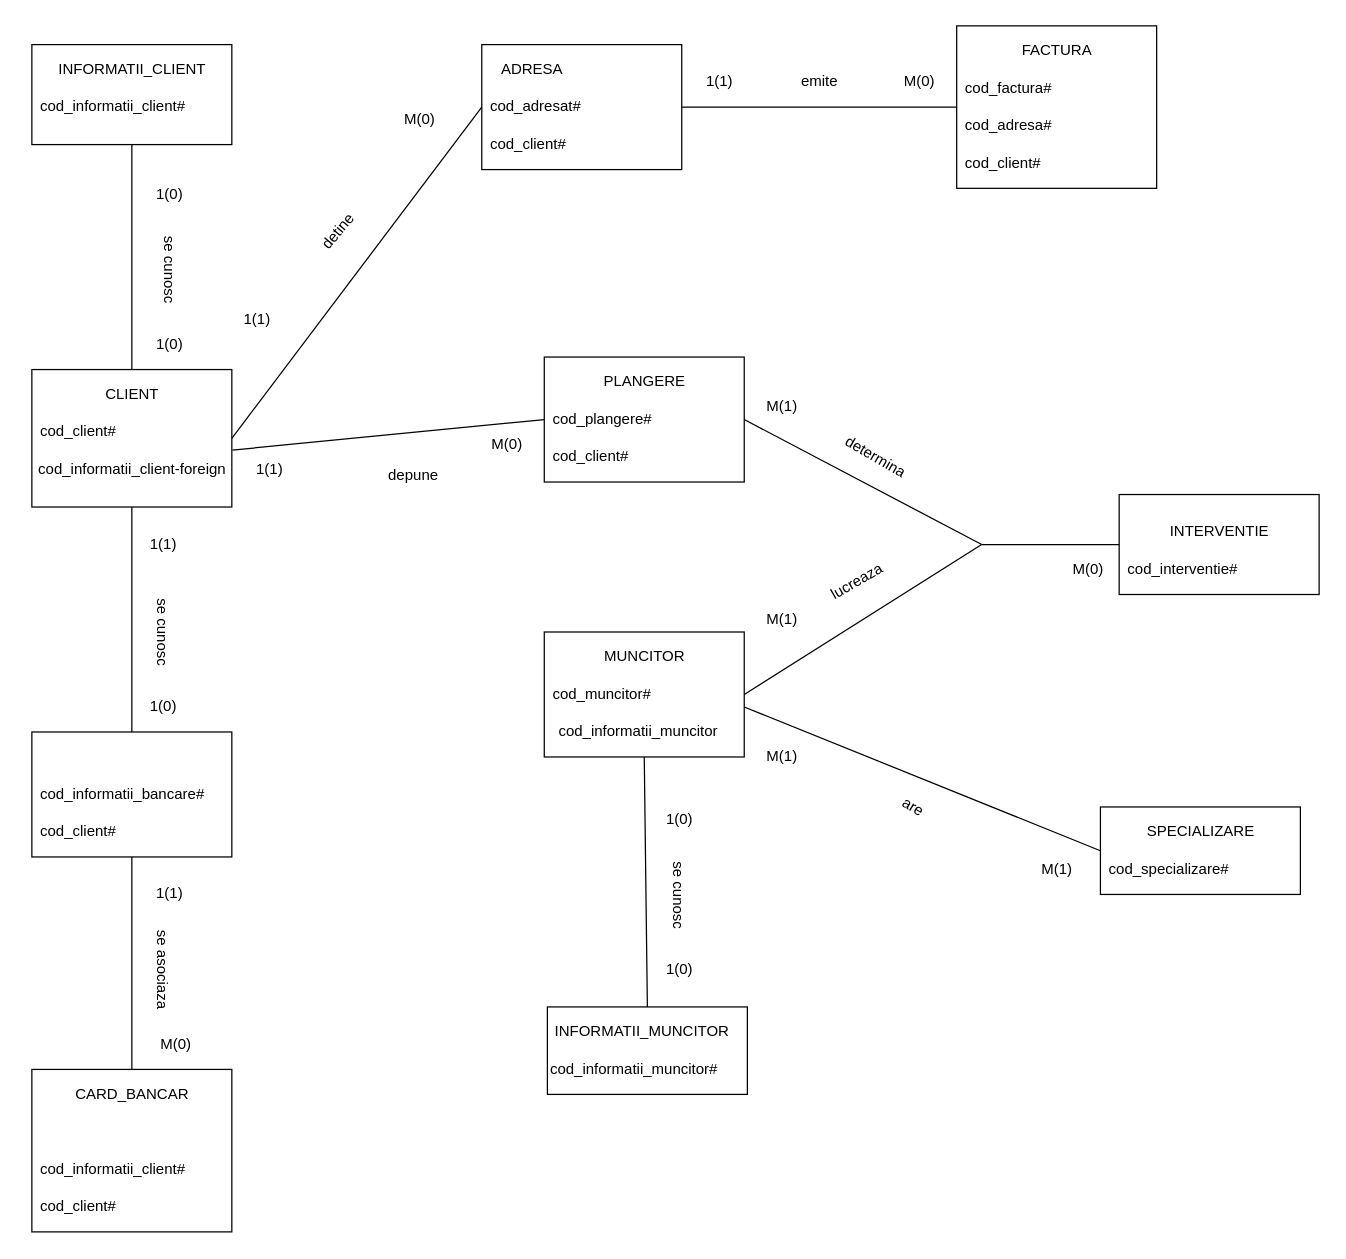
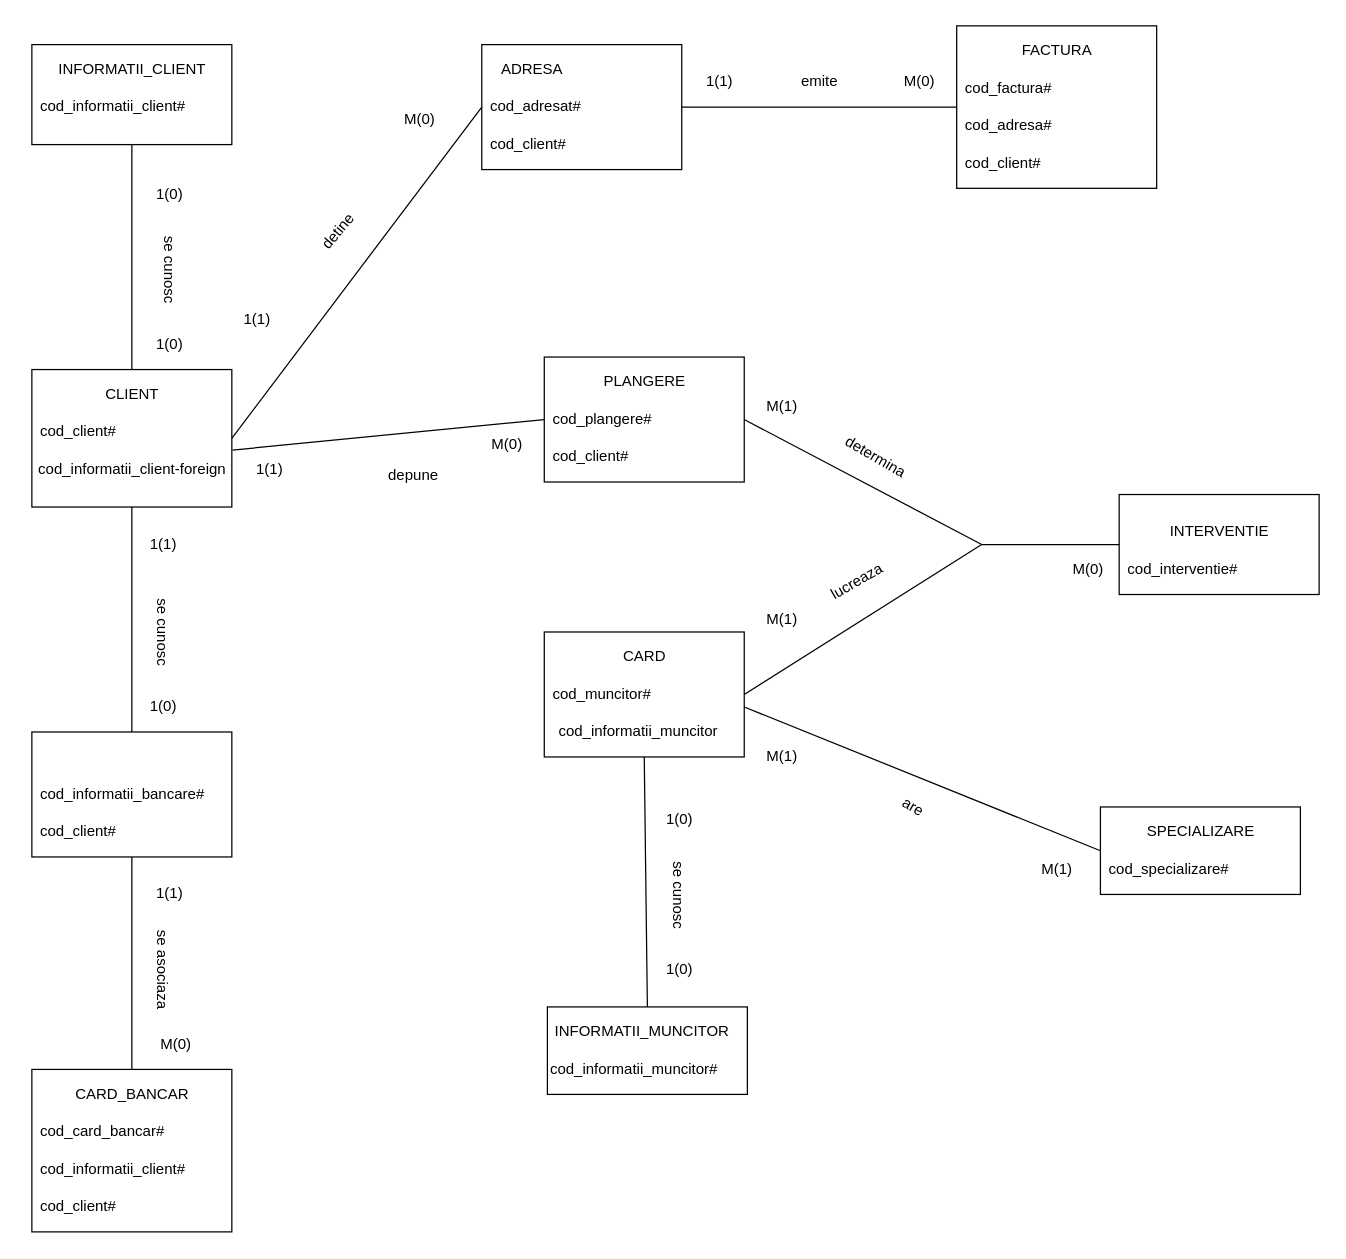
- <mxCell id="54" value="MUNCITOR" style="text;html=1;resizable=0;autosize=1;align=center;verticalAlign=middle;points=[];fillColor=none;strokeColor=none;rounded=0;" parent="1" vertex="1"><mxGeometry x="475" y="515" width="80" height="20" as="geometry" /></mxCell>
+ <mxCell id="54" value="CARD" style="text;html=1;resizable=0;autosize=1;align=center;verticalAlign=middle;points=[];fillColor=none;strokeColor=none;rounded=0;" parent="1" vertex="1"><mxGeometry x="475" y="515" width="80" height="20" as="geometry" /></mxCell>
+ <mxCell id="13" value="cod_card_bancar#" style="text;html=1;resizable=0;autosize=1;align=left;verticalAlign=middle;points=[];fillColor=none;strokeColor=none;rounded=0;" parent="1" vertex="1"><mxGeometry x="30" y="895" width="110" height="20" as="geometry" /></mxCell>
